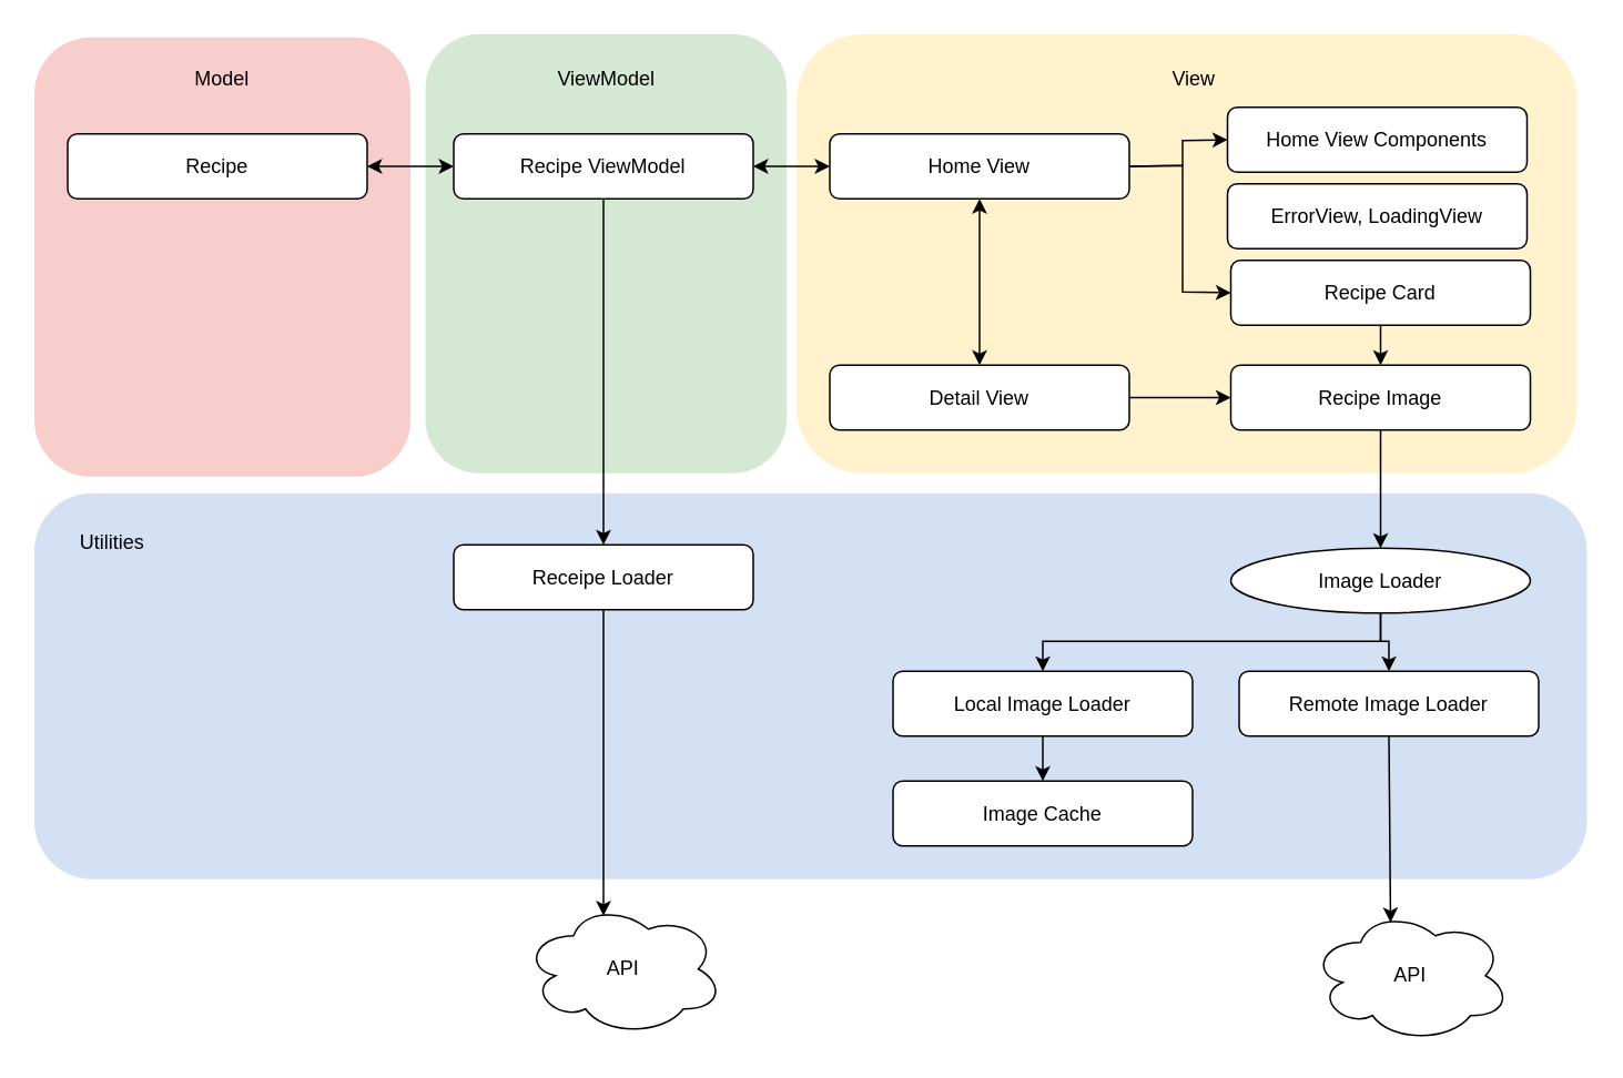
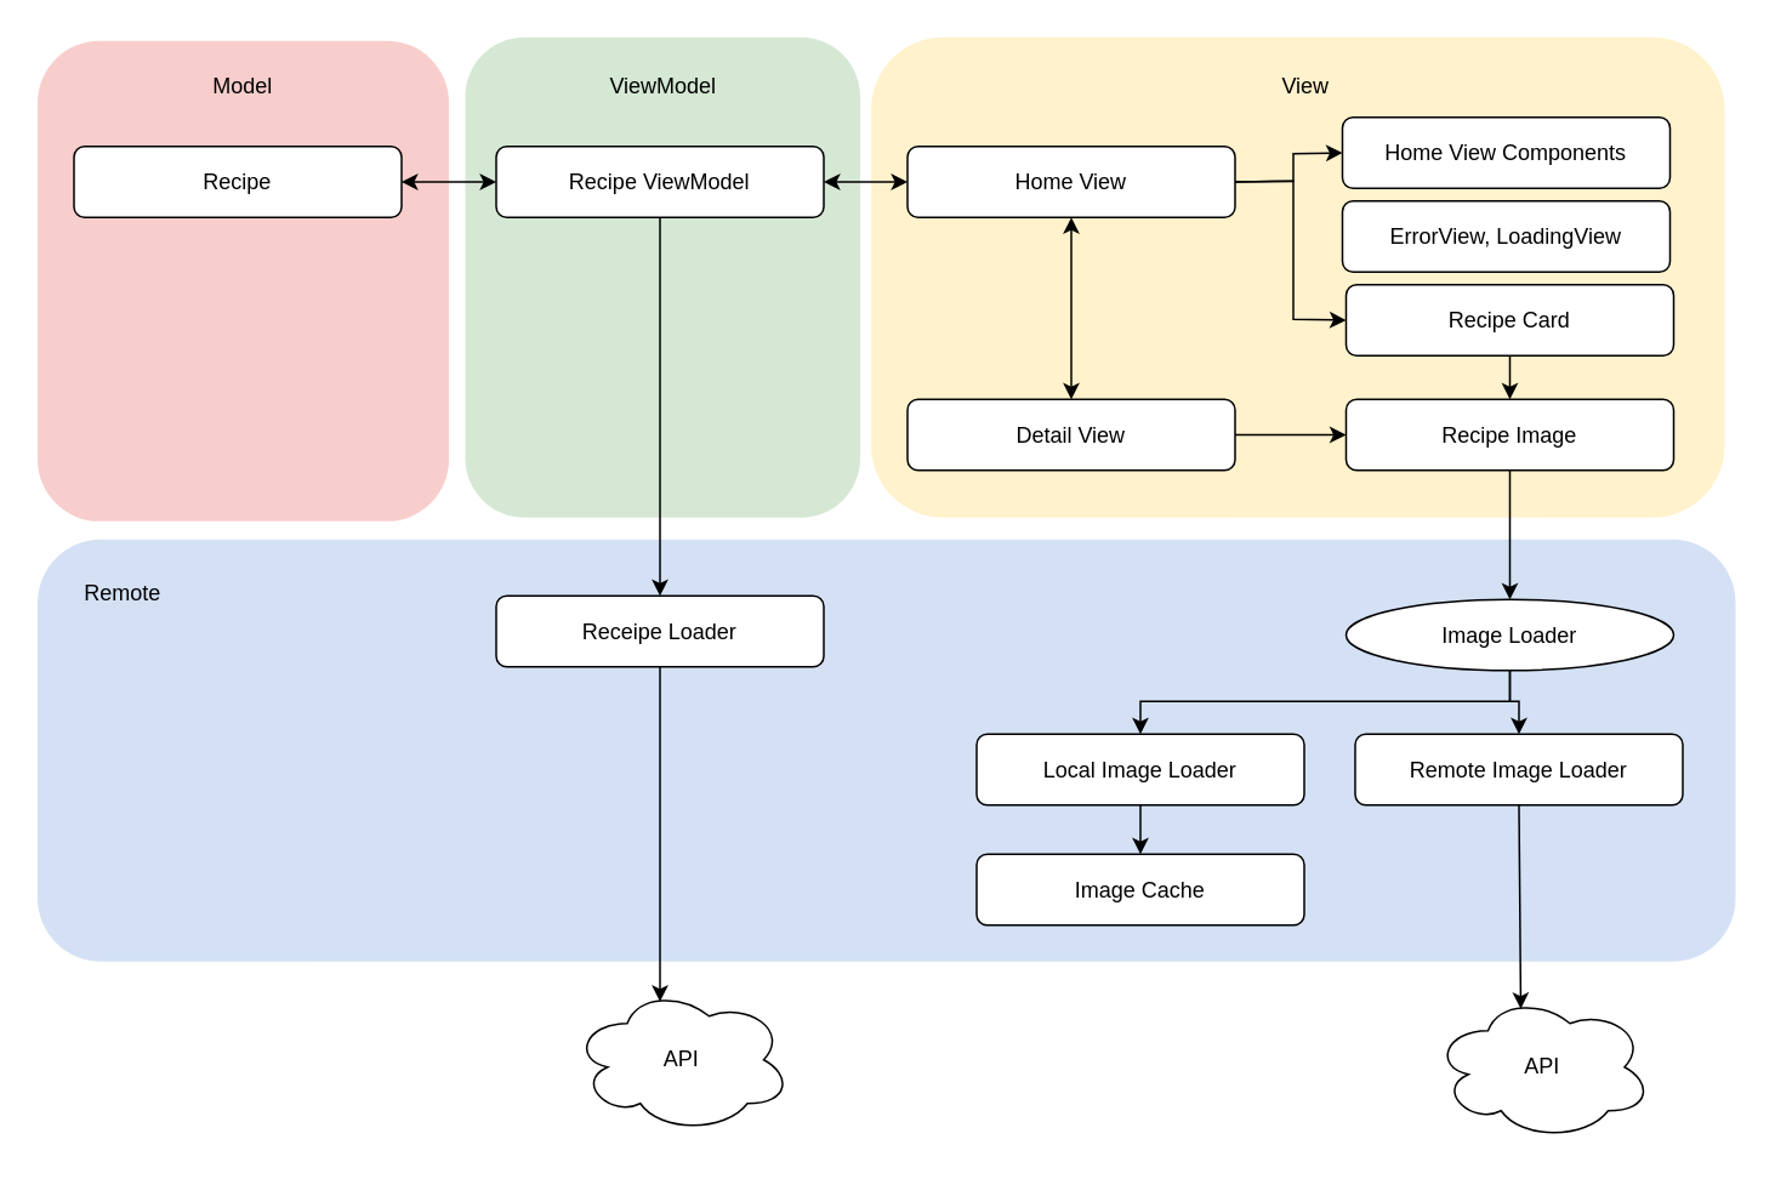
- <mxCell id="34" value="Utilities" style="text;html=1;align=center;verticalAlign=middle;whiteSpace=wrap;rounded=0;" vertex="1" parent="1"><mxGeometry x="37" y="311" width="60" height="30" as="geometry" /></mxCell>
+ <mxCell id="34" value="Remote" style="text;html=1;align=center;verticalAlign=middle;whiteSpace=wrap;rounded=0;" vertex="1" parent="1"><mxGeometry x="37" y="311" width="60" height="30" as="geometry" /></mxCell>
